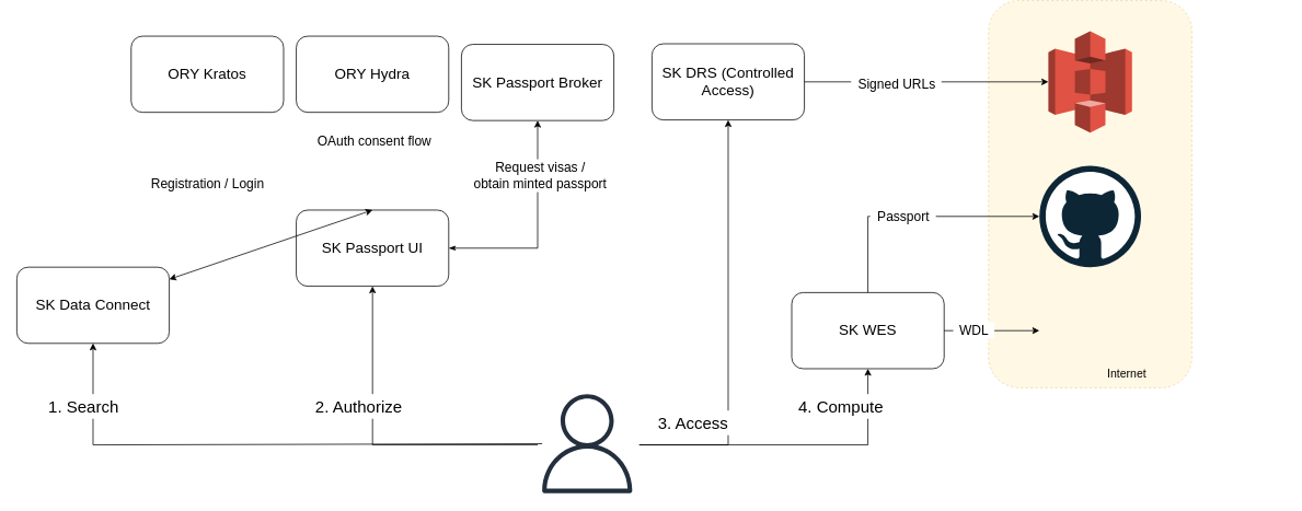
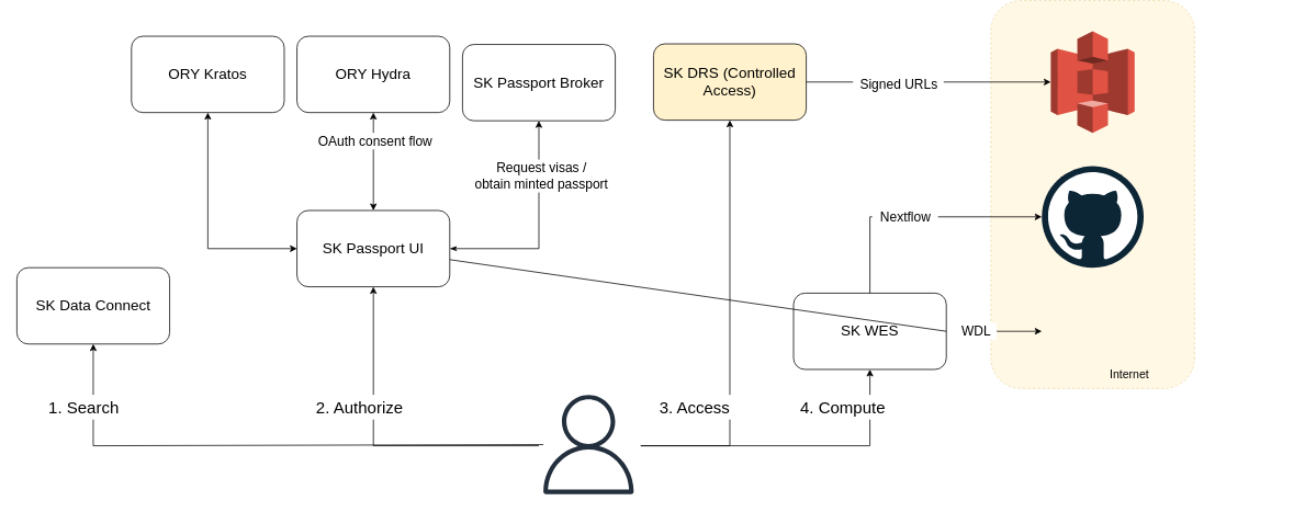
- <mxCell id="3" value="&lt;font style=&quot;font-size: 18px&quot;&gt;SK DRS (Controlled Access)&lt;/font&gt;" style="rounded=1;whiteSpace=wrap;html=1;" parent="1" vertex="1"><mxGeometry x="793.195" y="35.577" width="185.567" height="92.784" as="geometry" /></mxCell>
+ <mxCell id="3" value="&lt;font style=&quot;font-size: 18px&quot;&gt;SK DRS (Controlled Access)&lt;/font&gt;" style="rounded=1;whiteSpace=wrap;html=1;fillColor=#fff2cc;" parent="1" vertex="1"><mxGeometry x="793.195" y="35.577" width="185.567" height="92.784" as="geometry" /></mxCell>
- <mxCell id="12" value="&lt;font style=&quot;font-size: 16px&quot;&gt;Registration / Login&lt;/font&gt;" style="text;html=1;resizable=0;autosize=1;align=center;verticalAlign=middle;points=[];fillColor=default;strokeColor=none;rounded=0;" parent="1" vertex="1"><mxGeometry x="176.961" y="196.303" width="150" height="20" as="geometry" /></mxCell>
+ <mxCell id="9" value="" style="endArrow=classic;html=1;rounded=0;entryX=0.5;entryY=1;entryDx=0;entryDy=0;exitX=0;exitY=0.5;exitDx=0;exitDy=0;endFill=1;startArrow=classic;startFill=1;" parent="1" source="5" target="7" edge="1"><mxGeometry width="50" height="50" relative="1" as="geometry"><mxPoint x="97.319" y="439.186" as="sourcePoint" /><mxPoint x="174.639" y="361.866" as="targetPoint" /><Array as="points"><mxPoint x="251.958" y="284.546" /></Array></mxGeometry></mxCell>
- <mxCell id="24" value="&lt;font style=&quot;font-size: 16px&quot;&gt;Passport&lt;/font&gt;" style="text;html=1;resizable=0;autosize=1;align=center;verticalAlign=middle;points=[];fillColor=default;strokeColor=none;rounded=0;" parent="1" vertex="1"><mxGeometry x="1058.813" y="236.423" width="80" height="20" as="geometry" /></mxCell>
+ <mxCell id="24" value="&lt;font style=&quot;font-size: 16px&quot;&gt;Nextflow&lt;/font&gt;" style="text;html=1;resizable=0;autosize=1;align=center;verticalAlign=middle;points=[];fillColor=default;strokeColor=none;rounded=0;" parent="1" vertex="1"><mxGeometry x="1058.813" y="236.423" width="80" height="20" as="geometry" /></mxCell>
- <mxCell id="10" value="" style="endArrow=classic;html=1;rounded=0;exitX=0.5;exitY=0;exitDx=0;exitDy=0;startArrow=classic;startFill=1;" parent="1" source="5" target="18" edge="1"><mxGeometry width="50" height="50" relative="1" as="geometry"><mxPoint x="391.133" y="454.649" as="sourcePoint" /><mxPoint x="468.453" y="377.33" as="targetPoint" /></mxGeometry></mxCell>
+ <mxCell id="10" value="" style="endArrow=classic;html=1;rounded=0;entryX=0.5;entryY=1;entryDx=0;entryDy=0;exitX=0.5;exitY=0;exitDx=0;exitDy=0;startArrow=classic;startFill=1;" parent="1" source="5" target="8" edge="1"><mxGeometry width="50" height="50" relative="1" as="geometry"><mxPoint x="391.133" y="454.649" as="sourcePoint" /><mxPoint x="468.453" y="377.33" as="targetPoint" /></mxGeometry></mxCell>
- <mxCell id="27" value="" style="endArrow=none;html=1;rounded=0;exitX=1;exitY=0.5;exitDx=0;exitDy=0;entryX=0;entryY=0.5;entryDx=0;entryDy=0;" parent="1" source="17" target="26" edge="1"><mxGeometry width="50" height="50" relative="1" as="geometry"><mxPoint x="1148.864" y="385.062" as="sourcePoint" /><mxPoint x="1264.843" y="385.062" as="targetPoint" /></mxGeometry></mxCell>
+ <mxCell id="27" value="" style="endArrow=none;html=1;rounded=0;exitX=1;exitY=0.5;exitDx=0;exitDy=0;" parent="1" source="17" target="5" edge="1"><mxGeometry width="50" height="50" relative="1" as="geometry"><mxPoint x="1148.864" y="385.062" as="sourcePoint" /><mxPoint x="1264.843" y="385.062" as="targetPoint" /></mxGeometry></mxCell>
- <mxCell id="32" value="3. Access" style="text;html=1;resizable=0;autosize=1;align=center;verticalAlign=middle;points=[];fillColor=default;strokeColor=none;rounded=0;fontSize=20;" parent="1" vertex="1"><mxGeometry x="793.195" y="482.381" width="100" height="30" as="geometry" /></mxCell>
+ <mxCell id="32" value="3. Access" style="text;html=1;resizable=0;autosize=1;align=center;verticalAlign=middle;points=[];fillColor=default;strokeColor=none;rounded=0;fontSize=20;" parent="1" vertex="1"><mxGeometry x="793.195" y="462.381" width="100" height="30" as="geometry" /></mxCell>
